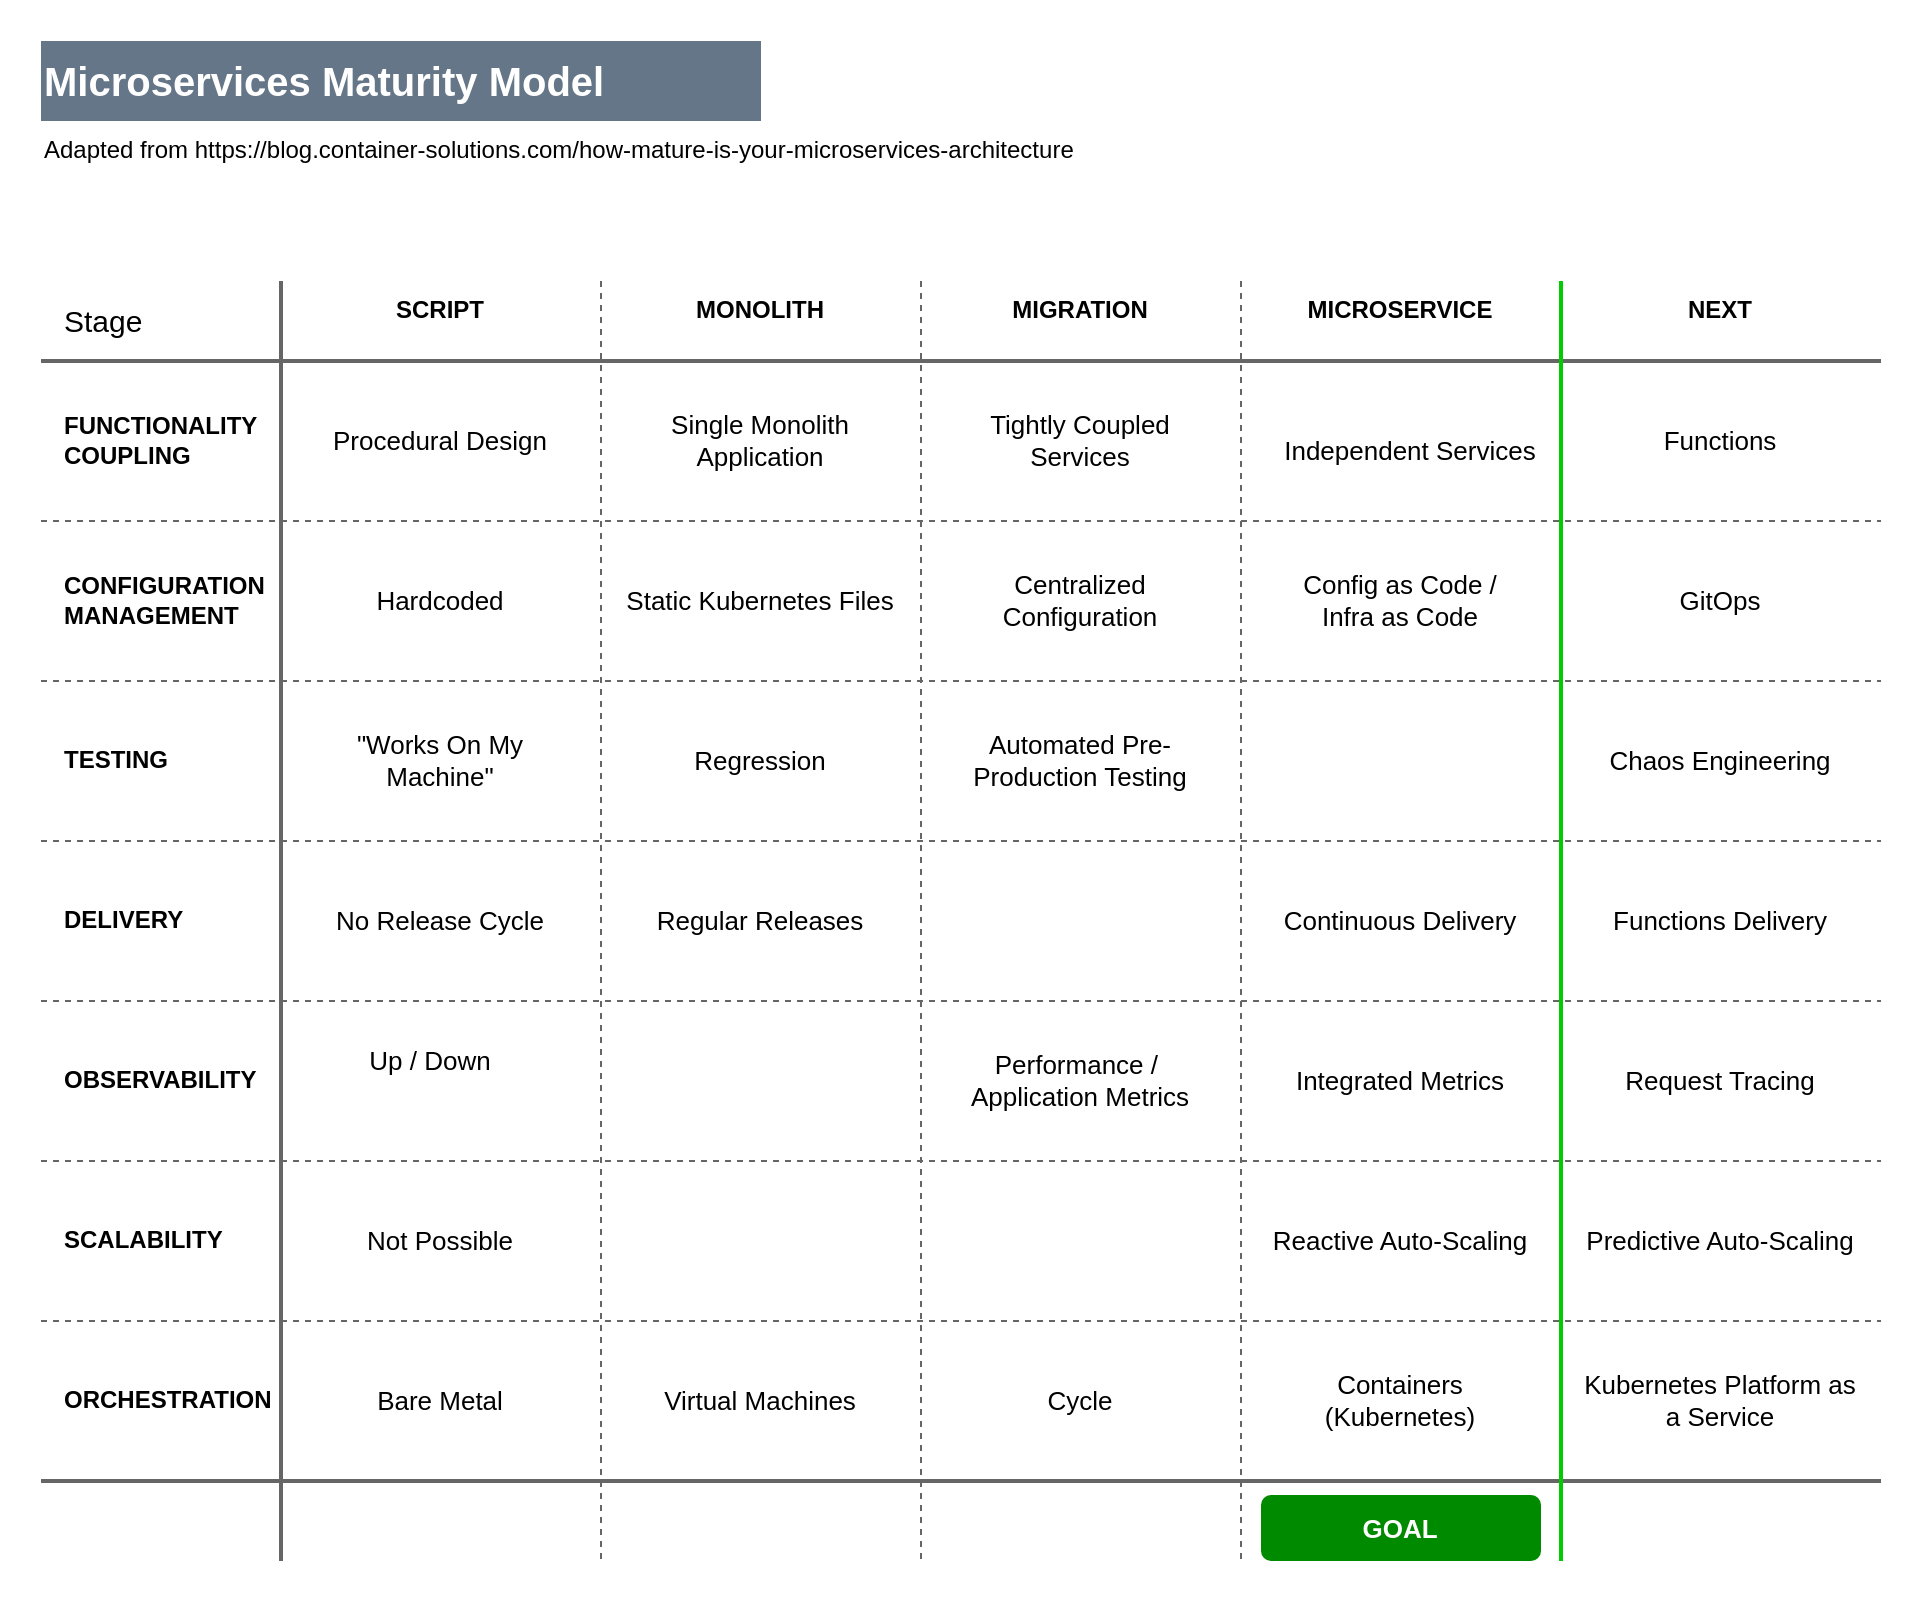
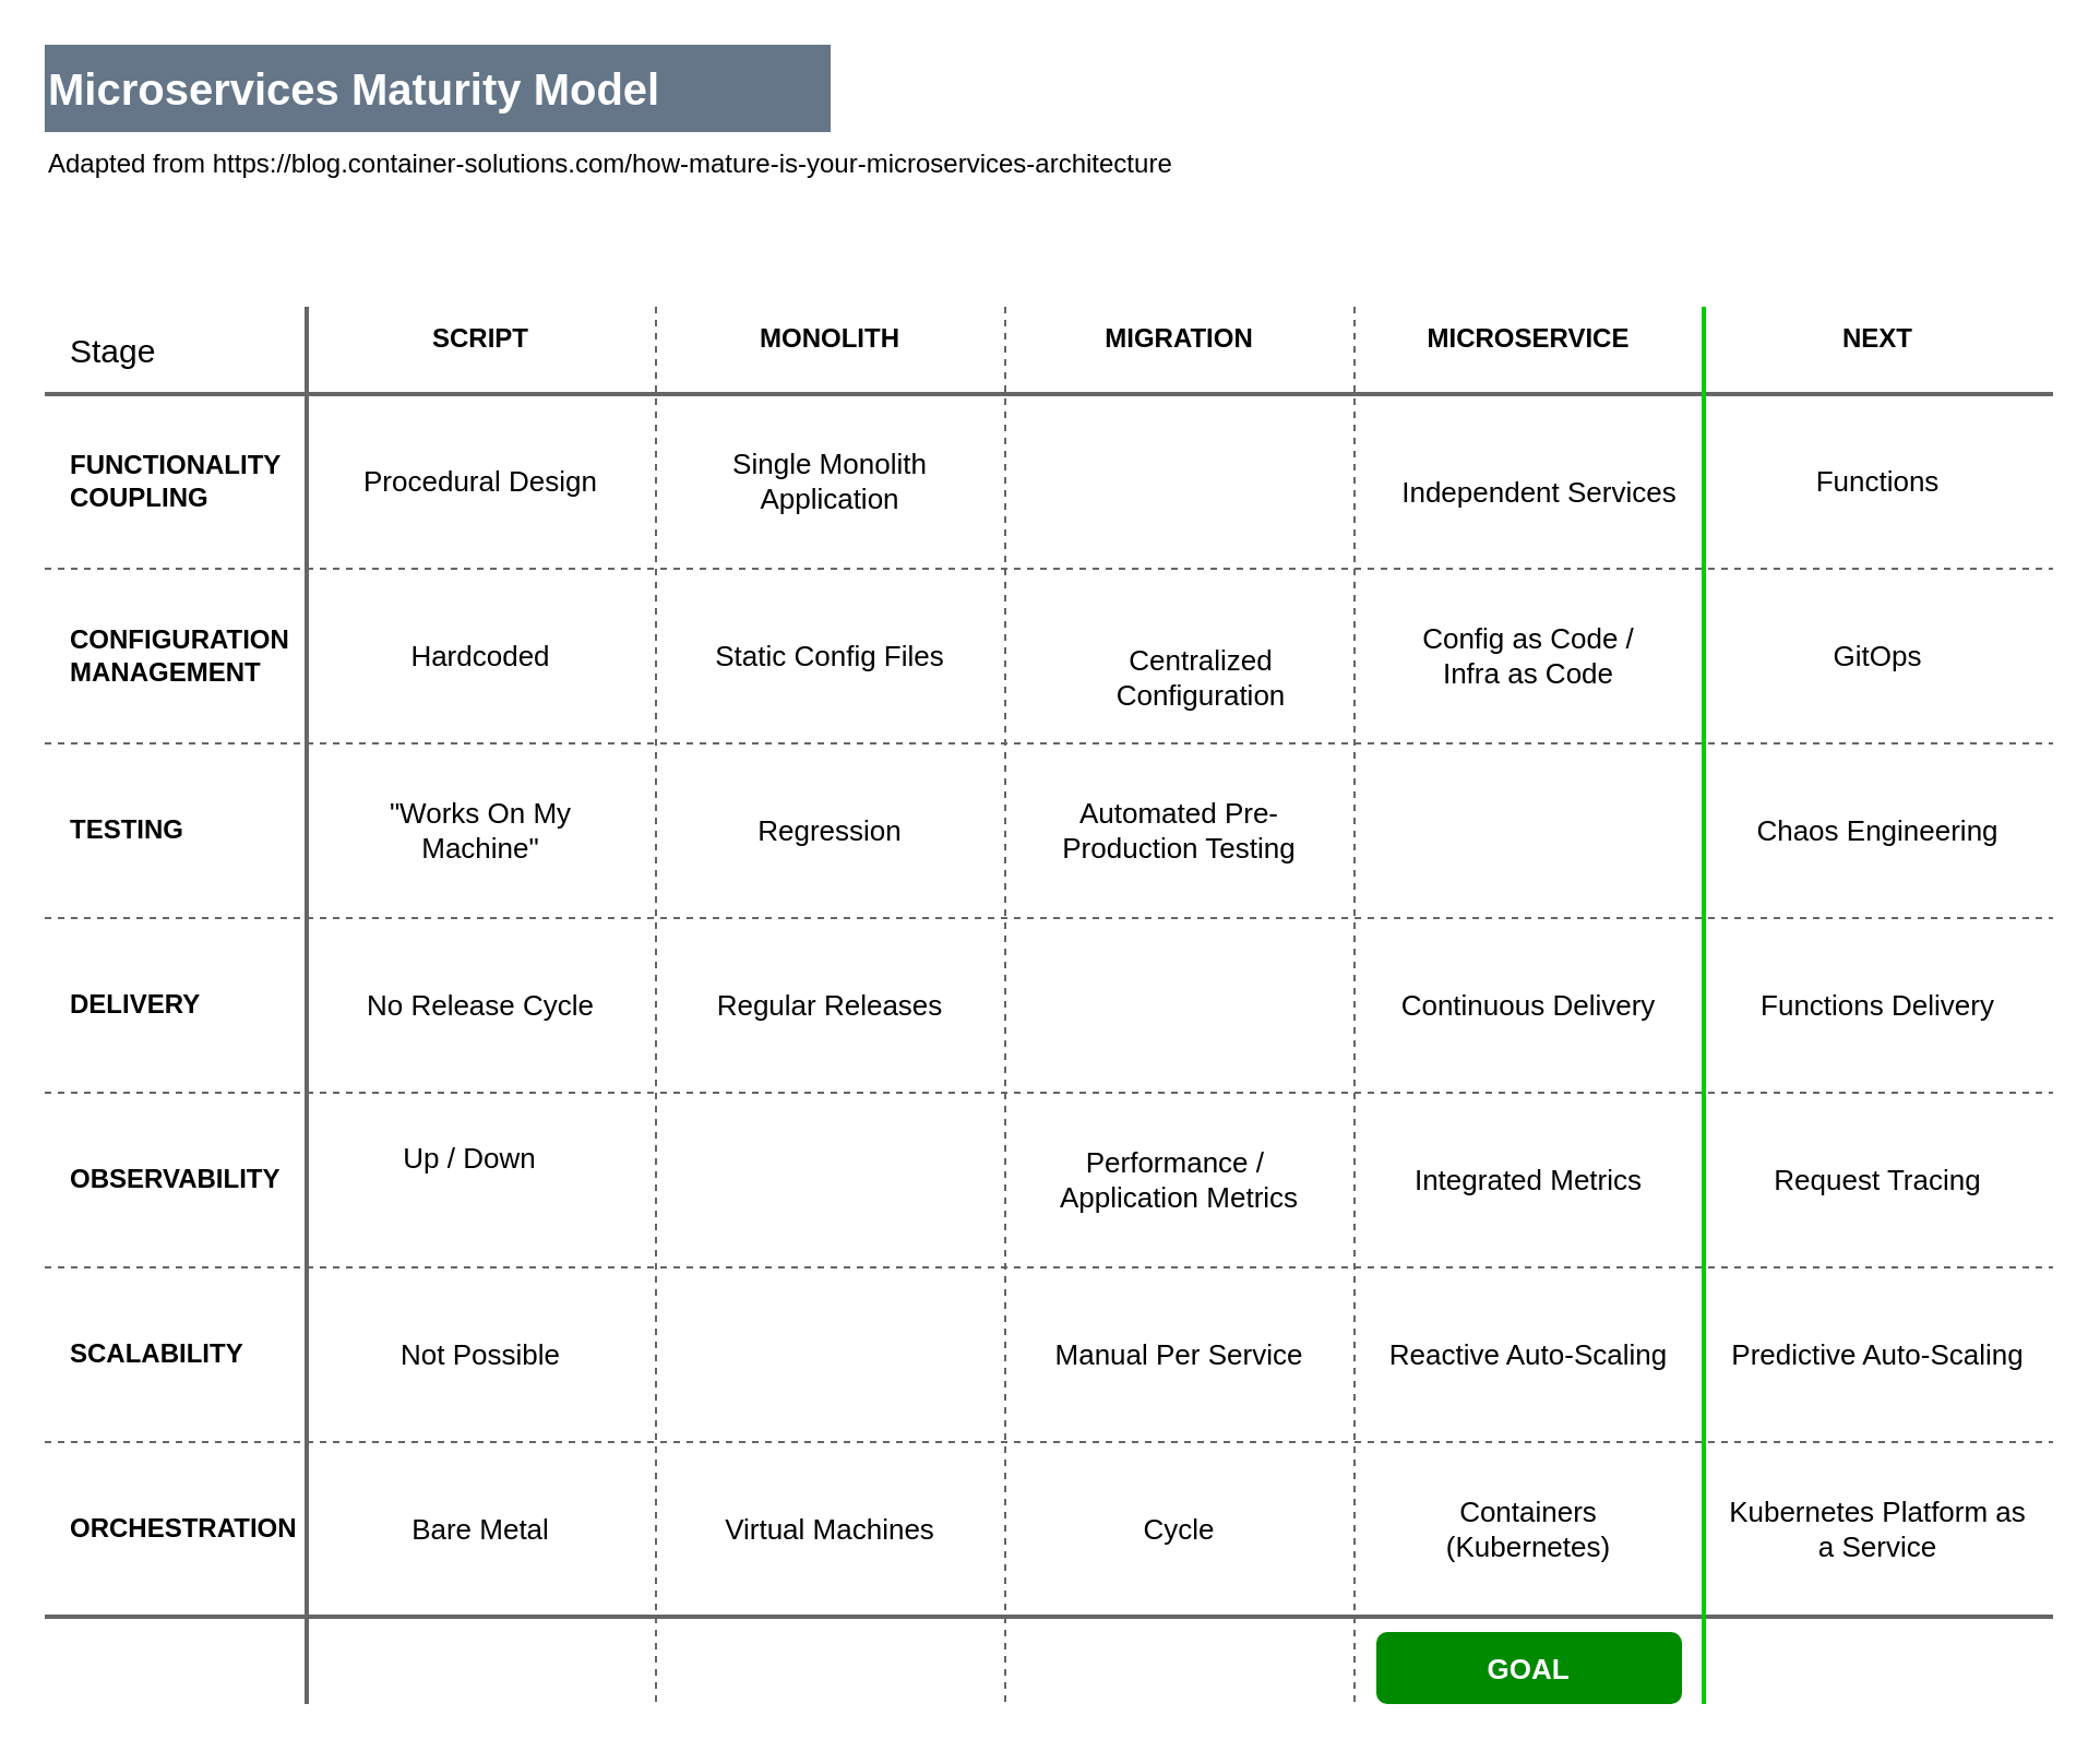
- <mxCell id="31" value="Tightly Coupled Services" style="text;html=1;strokeColor=none;fillColor=none;align=center;verticalAlign=middle;whiteSpace=wrap;rounded=0;fontSize=13;fontStyle=0" parent="1" vertex="1"><mxGeometry x="470" y="190" width="140" height="60" as="geometry" /></mxCell>
- <mxCell id="36" value="Static Kubernetes Files" style="text;html=1;strokeColor=none;fillColor=none;align=center;verticalAlign=middle;whiteSpace=wrap;rounded=0;fontSize=13;fontStyle=0" parent="1" vertex="1"><mxGeometry x="310" y="270" width="140" height="60" as="geometry" /></mxCell>
+ <mxCell id="36" value="Static Config Files" style="text;html=1;strokeColor=none;fillColor=none;align=center;verticalAlign=middle;whiteSpace=wrap;rounded=0;fontSize=13;fontStyle=0" parent="1" vertex="1"><mxGeometry x="310" y="270" width="140" height="60" as="geometry" /></mxCell>
- <mxCell id="37" value="Centralized Configuration" style="text;html=1;strokeColor=none;fillColor=none;align=center;verticalAlign=middle;whiteSpace=wrap;rounded=0;fontSize=13;fontStyle=0" parent="1" vertex="1"><mxGeometry x="470" y="270" width="140" height="60" as="geometry" /></mxCell>
+ <mxCell id="37" value="Centralized Configuration" style="text;html=1;strokeColor=none;fillColor=none;align=center;verticalAlign=middle;whiteSpace=wrap;rounded=0;fontSize=13;fontStyle=0" parent="1" vertex="1"><mxGeometry x="480" y="280" width="140" height="60" as="geometry" /></mxCell>
+ <mxCell id="54" value="Manual Per Service" style="text;html=1;strokeColor=none;fillColor=none;align=center;verticalAlign=middle;whiteSpace=wrap;rounded=0;fontSize=13;fontStyle=0" parent="1" vertex="1"><mxGeometry x="470" y="590" width="140" height="60" as="geometry" /></mxCell>
